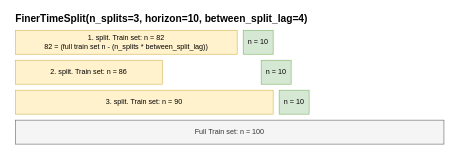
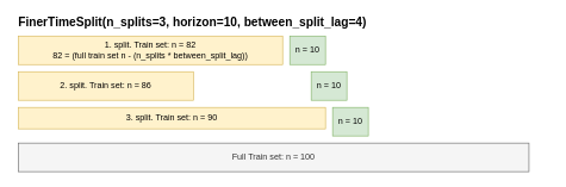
- <mxCell id="4" value="&lt;span&gt;3. split. Train set: n = 90&lt;/span&gt;" style="rounded=0;whiteSpace=wrap;html=1;fillColor=#fff2cc;strokeColor=#d6b656;" vertex="1" parent="1"><mxGeometry x="25" y="150" width="430" height="40" as="geometry" /></mxCell>
+ <mxCell id="4" value="&lt;span&gt;3. split. Train set: n = 90&lt;/span&gt;" style="rounded=0;whiteSpace=wrap;html=1;fillColor=#fff2cc;strokeColor=#d6b656;" vertex="1" parent="1"><mxGeometry x="25" y="150" width="430" height="30" as="geometry" /></mxCell>
